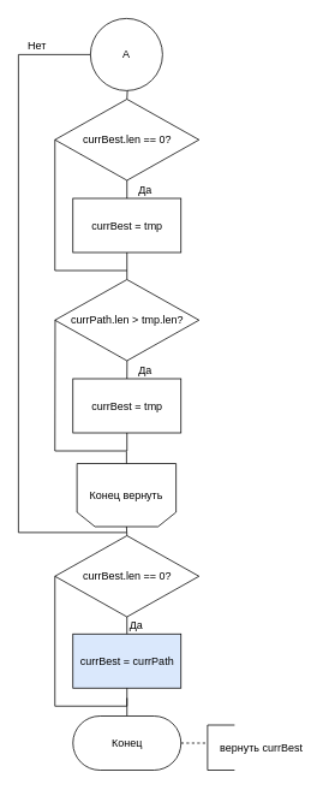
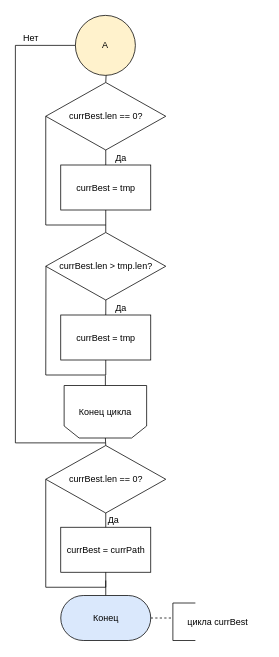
- <mxCell id="2" value="A" style="ellipse;whiteSpace=wrap;html=1;aspect=fixed;" vertex="1" parent="1"><mxGeometry x="100" y="20" width="80" height="80" as="geometry" /></mxCell>
+ <mxCell id="2" value="A" style="ellipse;whiteSpace=wrap;html=1;aspect=fixed;fillColor=#fff2cc;" vertex="1" parent="1"><mxGeometry x="100" y="20" width="80" height="80" as="geometry" /></mxCell>
- <mxCell id="28" value="currPath.len &amp;gt; tmp.len?&lt;br&gt;" style="rhombus;whiteSpace=wrap;html=1;" vertex="1" parent="1"><mxGeometry x="60.5" y="309.5" width="160" height="90" as="geometry" /></mxCell>
+ <mxCell id="28" value="currBest.len &amp;gt; tmp.len?&lt;br&gt;" style="rhombus;whiteSpace=wrap;html=1;" vertex="1" parent="1"><mxGeometry x="60.5" y="309.5" width="160" height="90" as="geometry" /></mxCell>
- <mxCell id="10" value="Конец вернуть" style="shape=loopLimit;whiteSpace=wrap;html=1;direction=west;" vertex="1" parent="1"><mxGeometry x="85" y="513.5" width="110" height="70" as="geometry" /></mxCell>
+ <mxCell id="10" value="Конец цикла" style="shape=loopLimit;whiteSpace=wrap;html=1;direction=west;" vertex="1" parent="1"><mxGeometry x="85" y="513.5" width="110" height="70" as="geometry" /></mxCell>
- <mxCell id="4" value="currBest = currPath" style="rounded=0;whiteSpace=wrap;html=1;fillColor=#dae8fc;" vertex="1" parent="1"><mxGeometry x="80.5" y="702.5" width="120" height="60" as="geometry" /></mxCell>
+ <mxCell id="4" value="currBest = currPath" style="rounded=0;whiteSpace=wrap;html=1;" vertex="1" parent="1"><mxGeometry x="80.5" y="702.5" width="120" height="60" as="geometry" /></mxCell>
- <mxCell id="13" value="Конец" style="rounded=1;whiteSpace=wrap;html=1;arcSize=50;" vertex="1" parent="1"><mxGeometry x="80.5" y="793.5" width="120" height="60" as="geometry" /></mxCell>
+ <mxCell id="13" value="Конец" style="rounded=1;whiteSpace=wrap;html=1;arcSize=50;fillColor=#dae8fc;" vertex="1" parent="1"><mxGeometry x="80.5" y="793.5" width="120" height="60" as="geometry" /></mxCell>
- <mxCell id="18" value="вернуть currBest" style="text;html=1;strokeColor=none;fillColor=none;align=center;verticalAlign=middle;whiteSpace=wrap;rounded=0;" vertex="1" parent="1"><mxGeometry x="230" y="803.5" width="120" height="50" as="geometry" /></mxCell>
+ <mxCell id="18" value="цикла currBest" style="text;html=1;strokeColor=none;fillColor=none;align=center;verticalAlign=middle;whiteSpace=wrap;rounded=0;" vertex="1" parent="1"><mxGeometry x="230" y="803.5" width="120" height="50" as="geometry" /></mxCell>
